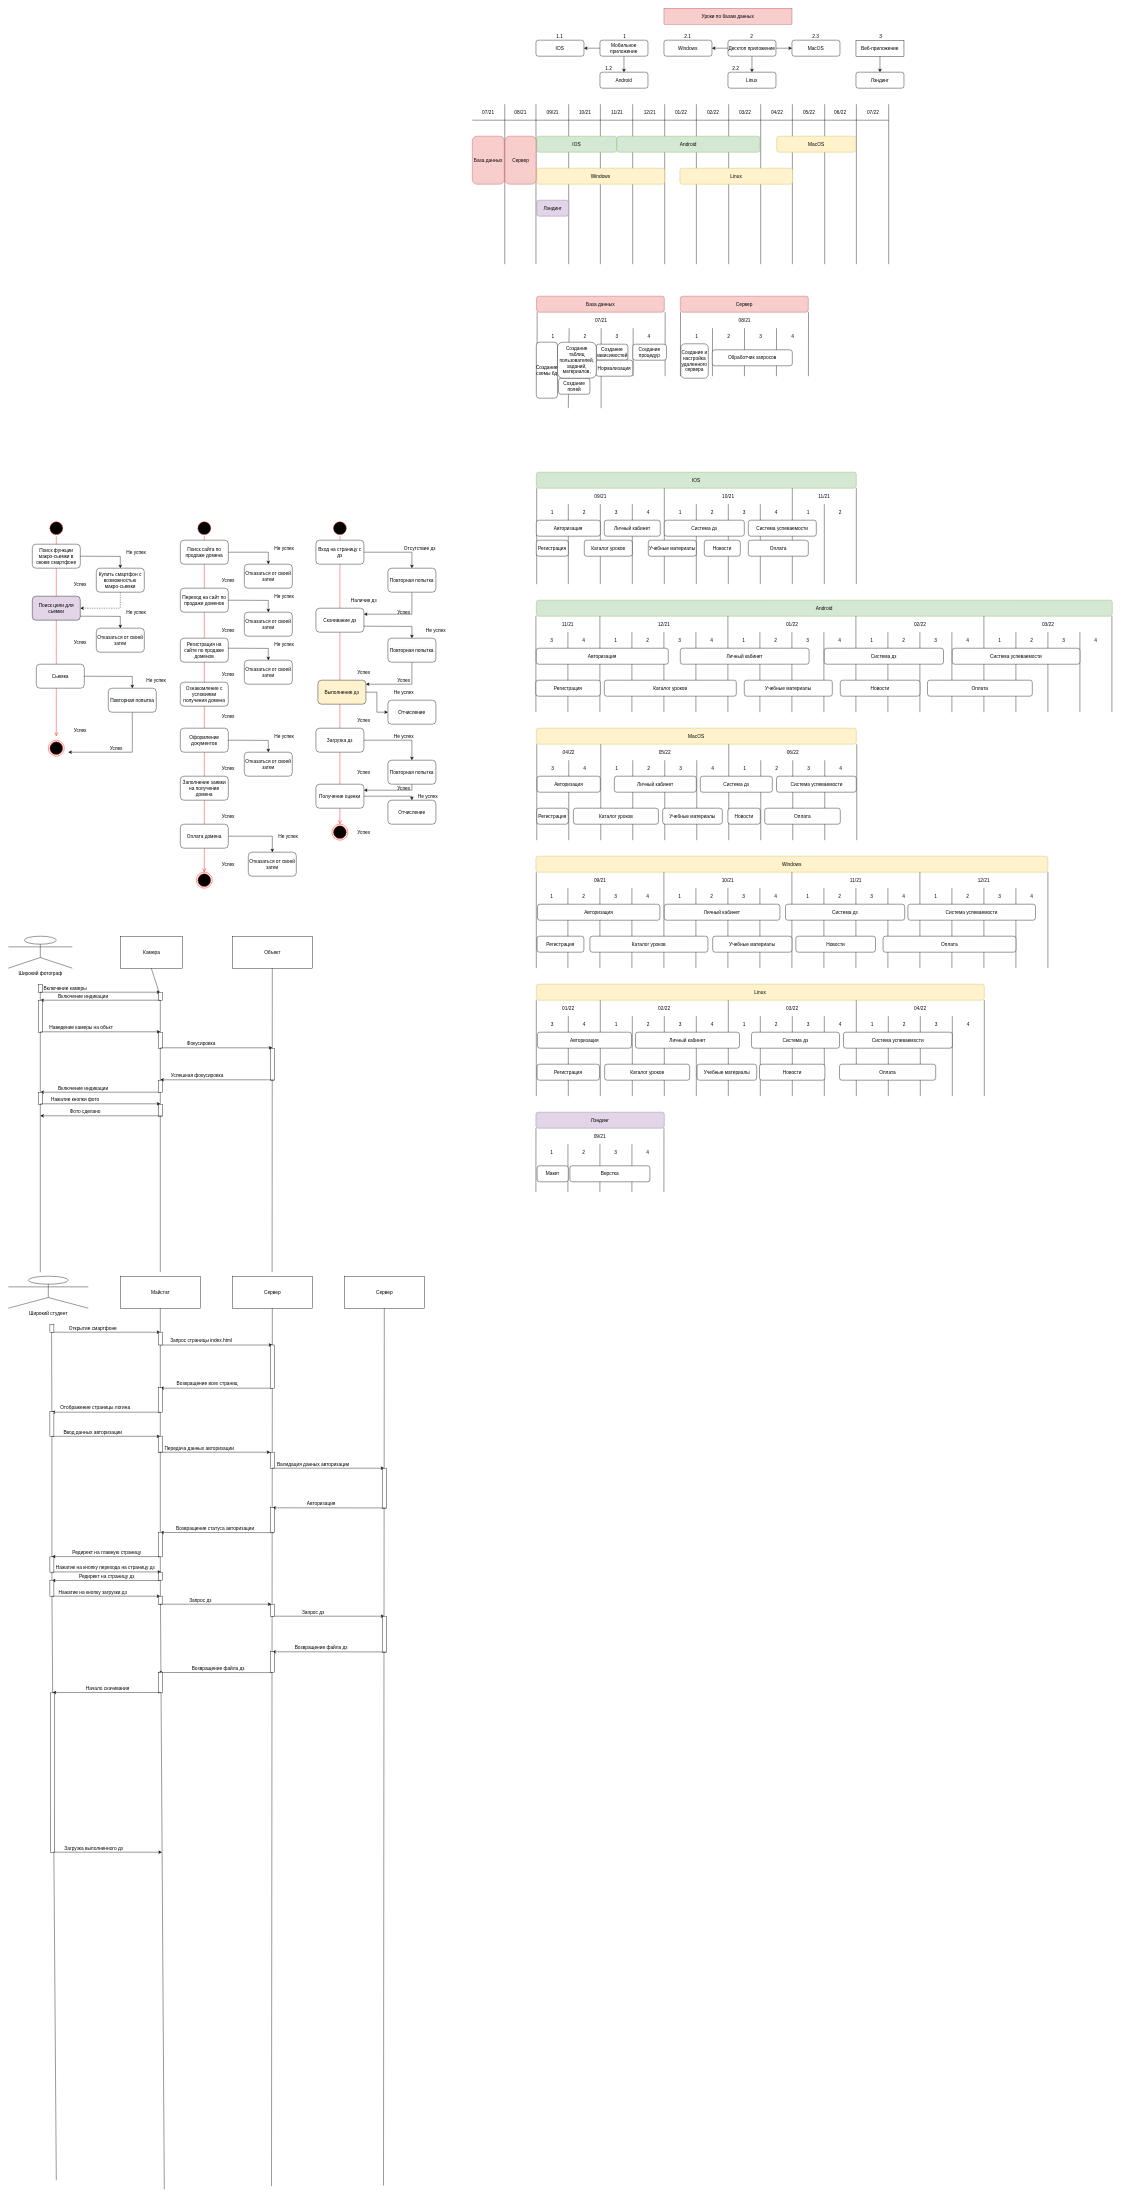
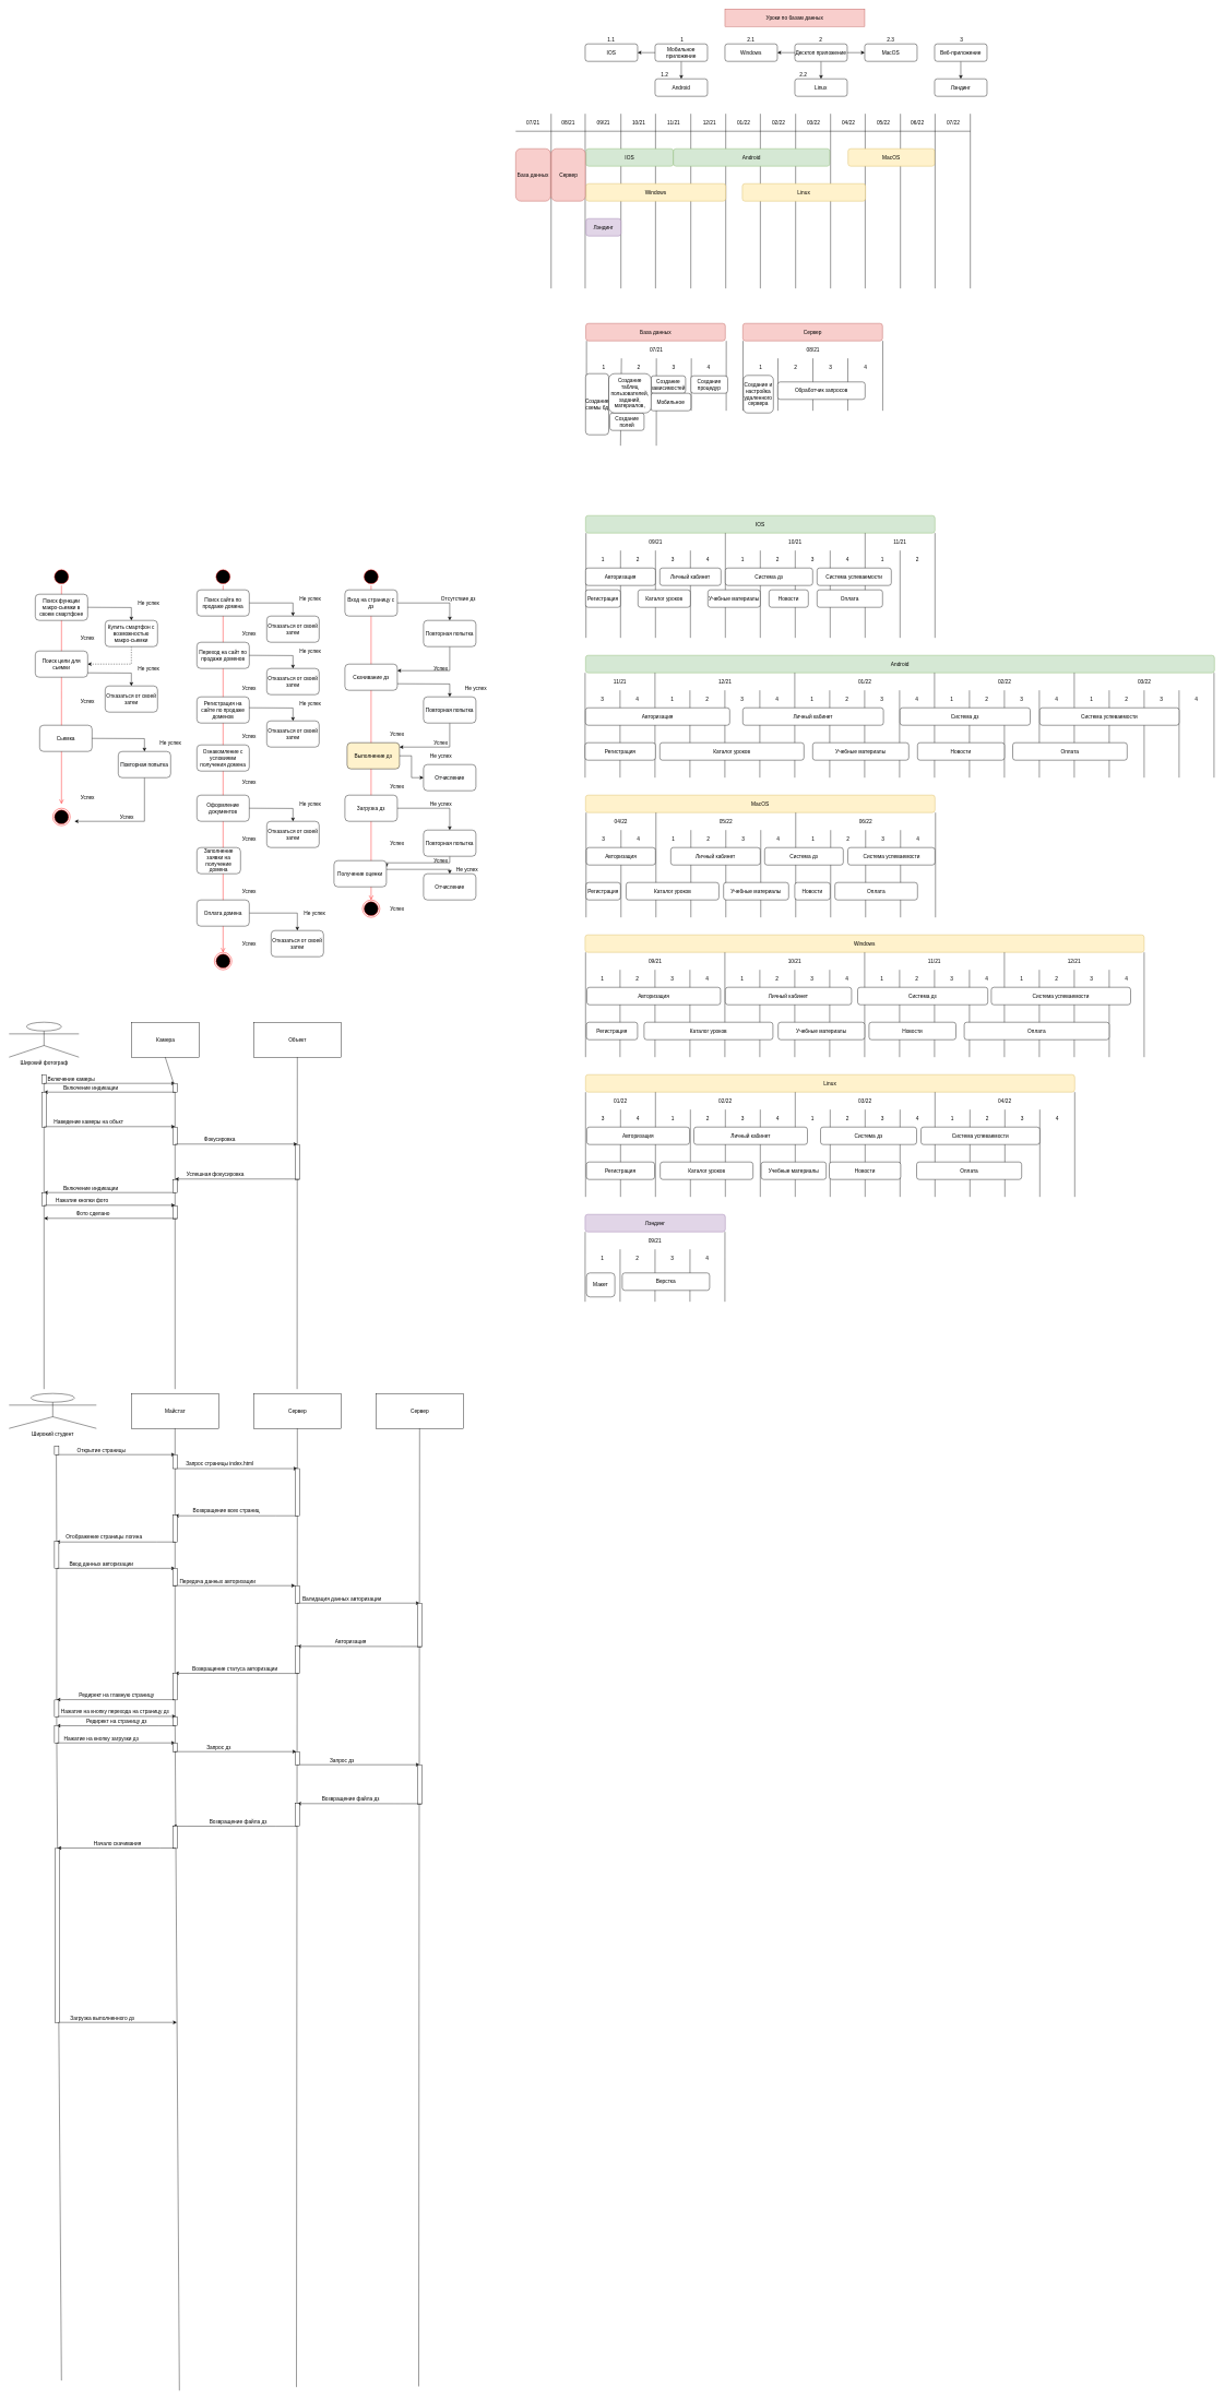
- <mxCell id="206" value="Веб-приложение" style="whiteSpace=wrap;html=1;rounded=0;" vertex="1" parent="1"><mxGeometry x="2139.17" y="100" width="120" height="40" as="geometry" /></mxCell>
+ <mxCell id="206" value="Веб-приложение" style="rounded=1;whiteSpace=wrap;html=1;" vertex="1" parent="1"><mxGeometry x="2139.17" y="100" width="120" height="40" as="geometry" /></mxCell>
- <mxCell id="500" value="Нормализация" style="rounded=1;whiteSpace=wrap;html=1;" vertex="1" parent="1"><mxGeometry x="1489" y="900" width="92.17" height="40" as="geometry" /></mxCell>
+ <mxCell id="500" value="Мобильное" style="rounded=1;whiteSpace=wrap;html=1;" vertex="1" parent="1"><mxGeometry x="1489" y="900" width="92.17" height="40" as="geometry" /></mxCell>
- <mxCell id="13" value="Наличие дз" style="text;html=1;strokeColor=none;fillColor=none;align=center;verticalAlign=middle;whiteSpace=wrap;rounded=0;" parent="1" vertex="1"><mxGeometry x="849" y="1490" width="120" height="20" as="geometry" /></mxCell>
- <mxCell id="76" value="Поиск цели для сьемки" style="rounded=1;whiteSpace=wrap;html=1;fillColor=#e1d5e7;" parent="1" vertex="1"><mxGeometry x="80" y="1490" width="120" height="60" as="geometry" /></mxCell>
+ <mxCell id="76" value="Поиск цели для сьемки" style="rounded=1;whiteSpace=wrap;html=1;" parent="1" vertex="1"><mxGeometry x="80" y="1490" width="120" height="60" as="geometry" /></mxCell>
- <mxCell id="50" value="Заполнение заявки на получение домена" style="rounded=1;whiteSpace=wrap;html=1;" parent="1" vertex="1"><mxGeometry x="450" y="1940" width="120" height="60" as="geometry" /></mxCell>
+ <mxCell id="50" value="Заполнение заявки на получение домена" style="rounded=1;whiteSpace=wrap;html=1;" parent="1" vertex="1"><mxGeometry x="450" y="1940" width="100" height="60" as="geometry" /></mxCell>
- <mxCell id="28" value="Получение оценки" style="rounded=1;whiteSpace=wrap;html=1;" parent="1" vertex="1"><mxGeometry x="789" y="1960" width="120" height="60" as="geometry" /></mxCell>
+ <mxCell id="28" value="Получение оценки" style="rounded=1;whiteSpace=wrap;html=1;" parent="1" vertex="1"><mxGeometry x="764" y="1970" width="120" height="60" as="geometry" /></mxCell>
- <mxCell id="468" value="Макет" style="rounded=1;whiteSpace=wrap;html=1;" vertex="1" parent="1"><mxGeometry x="1342" y="2914" width="78" height="40" as="geometry" /></mxCell>
+ <mxCell id="468" value="Макет" style="rounded=1;whiteSpace=wrap;html=1;" vertex="1" parent="1"><mxGeometry x="1342" y="2914" width="65" height="55" as="geometry" /></mxCell>
- <mxCell id="129" value="Открытие смартфоне" style="text;html=1;strokeColor=none;fillColor=none;align=center;verticalAlign=middle;whiteSpace=wrap;rounded=0;" parent="1" vertex="1"><mxGeometry x="134" y="3310" width="195" height="20" as="geometry" /></mxCell>
+ <mxCell id="129" value="Открытие страницы" style="text;html=1;strokeColor=none;fillColor=none;align=center;verticalAlign=middle;whiteSpace=wrap;rounded=0;" parent="1" vertex="1"><mxGeometry x="134" y="3310" width="195" height="20" as="geometry" /></mxCell>
